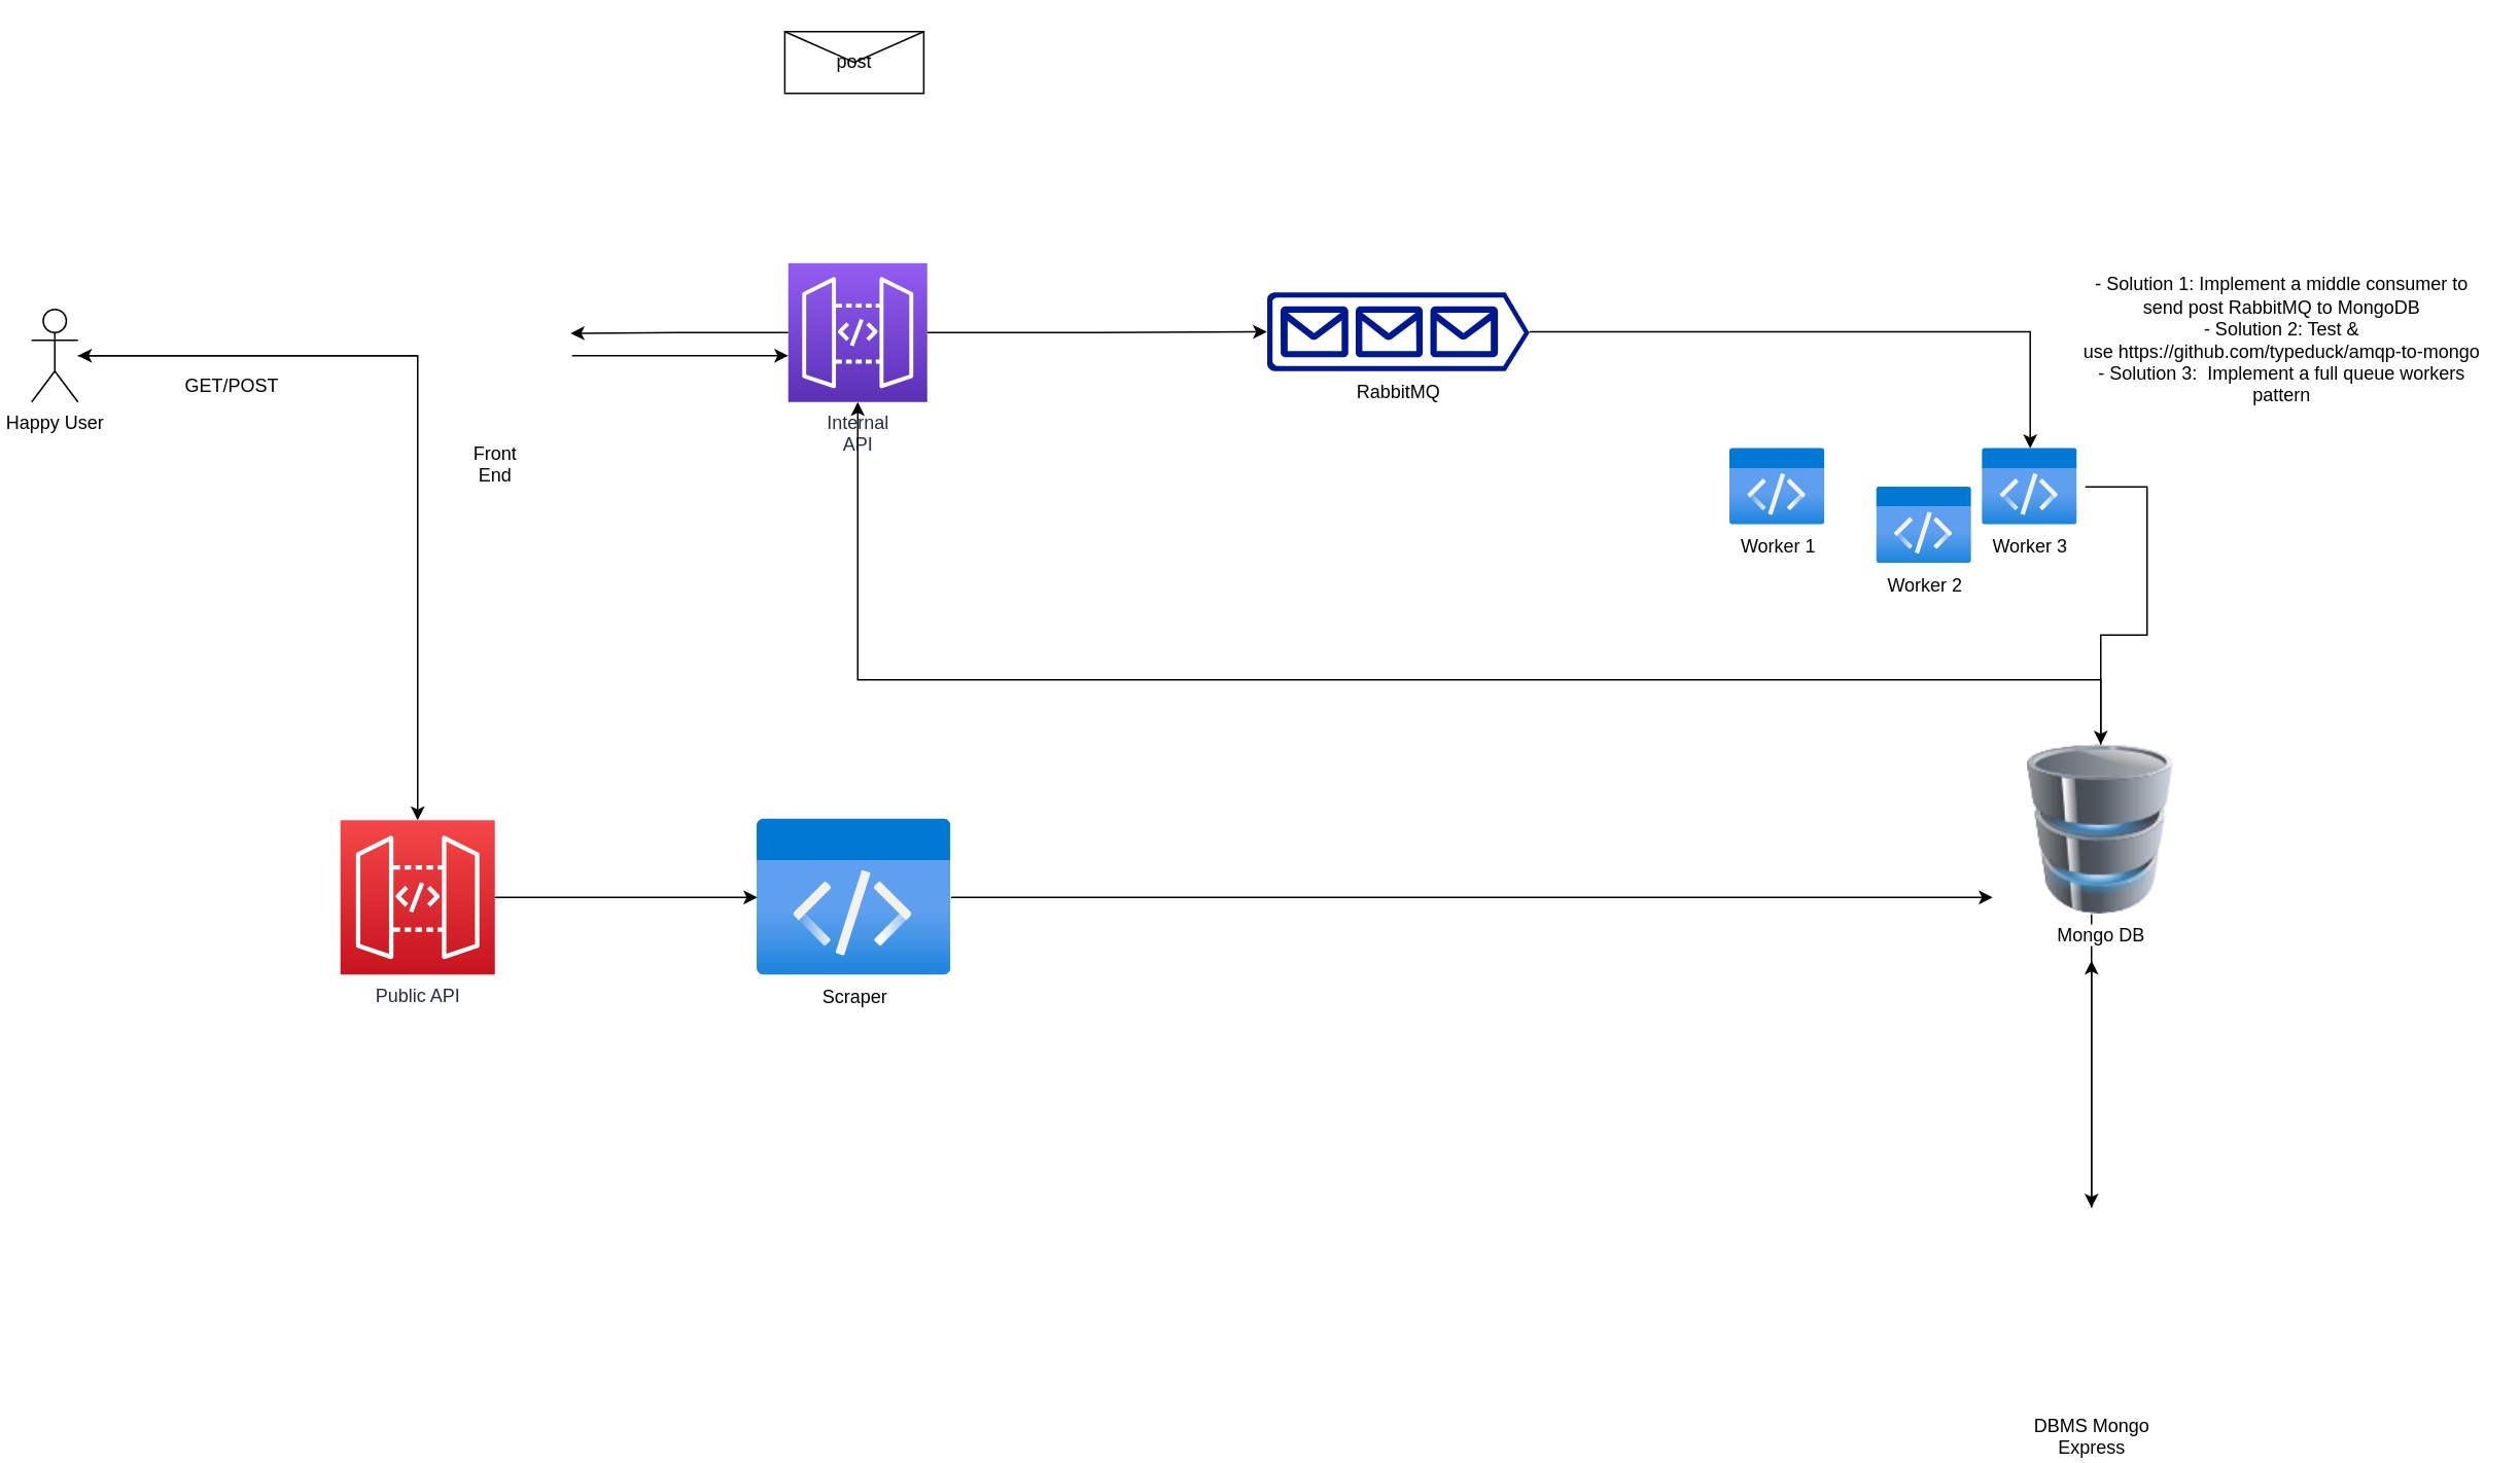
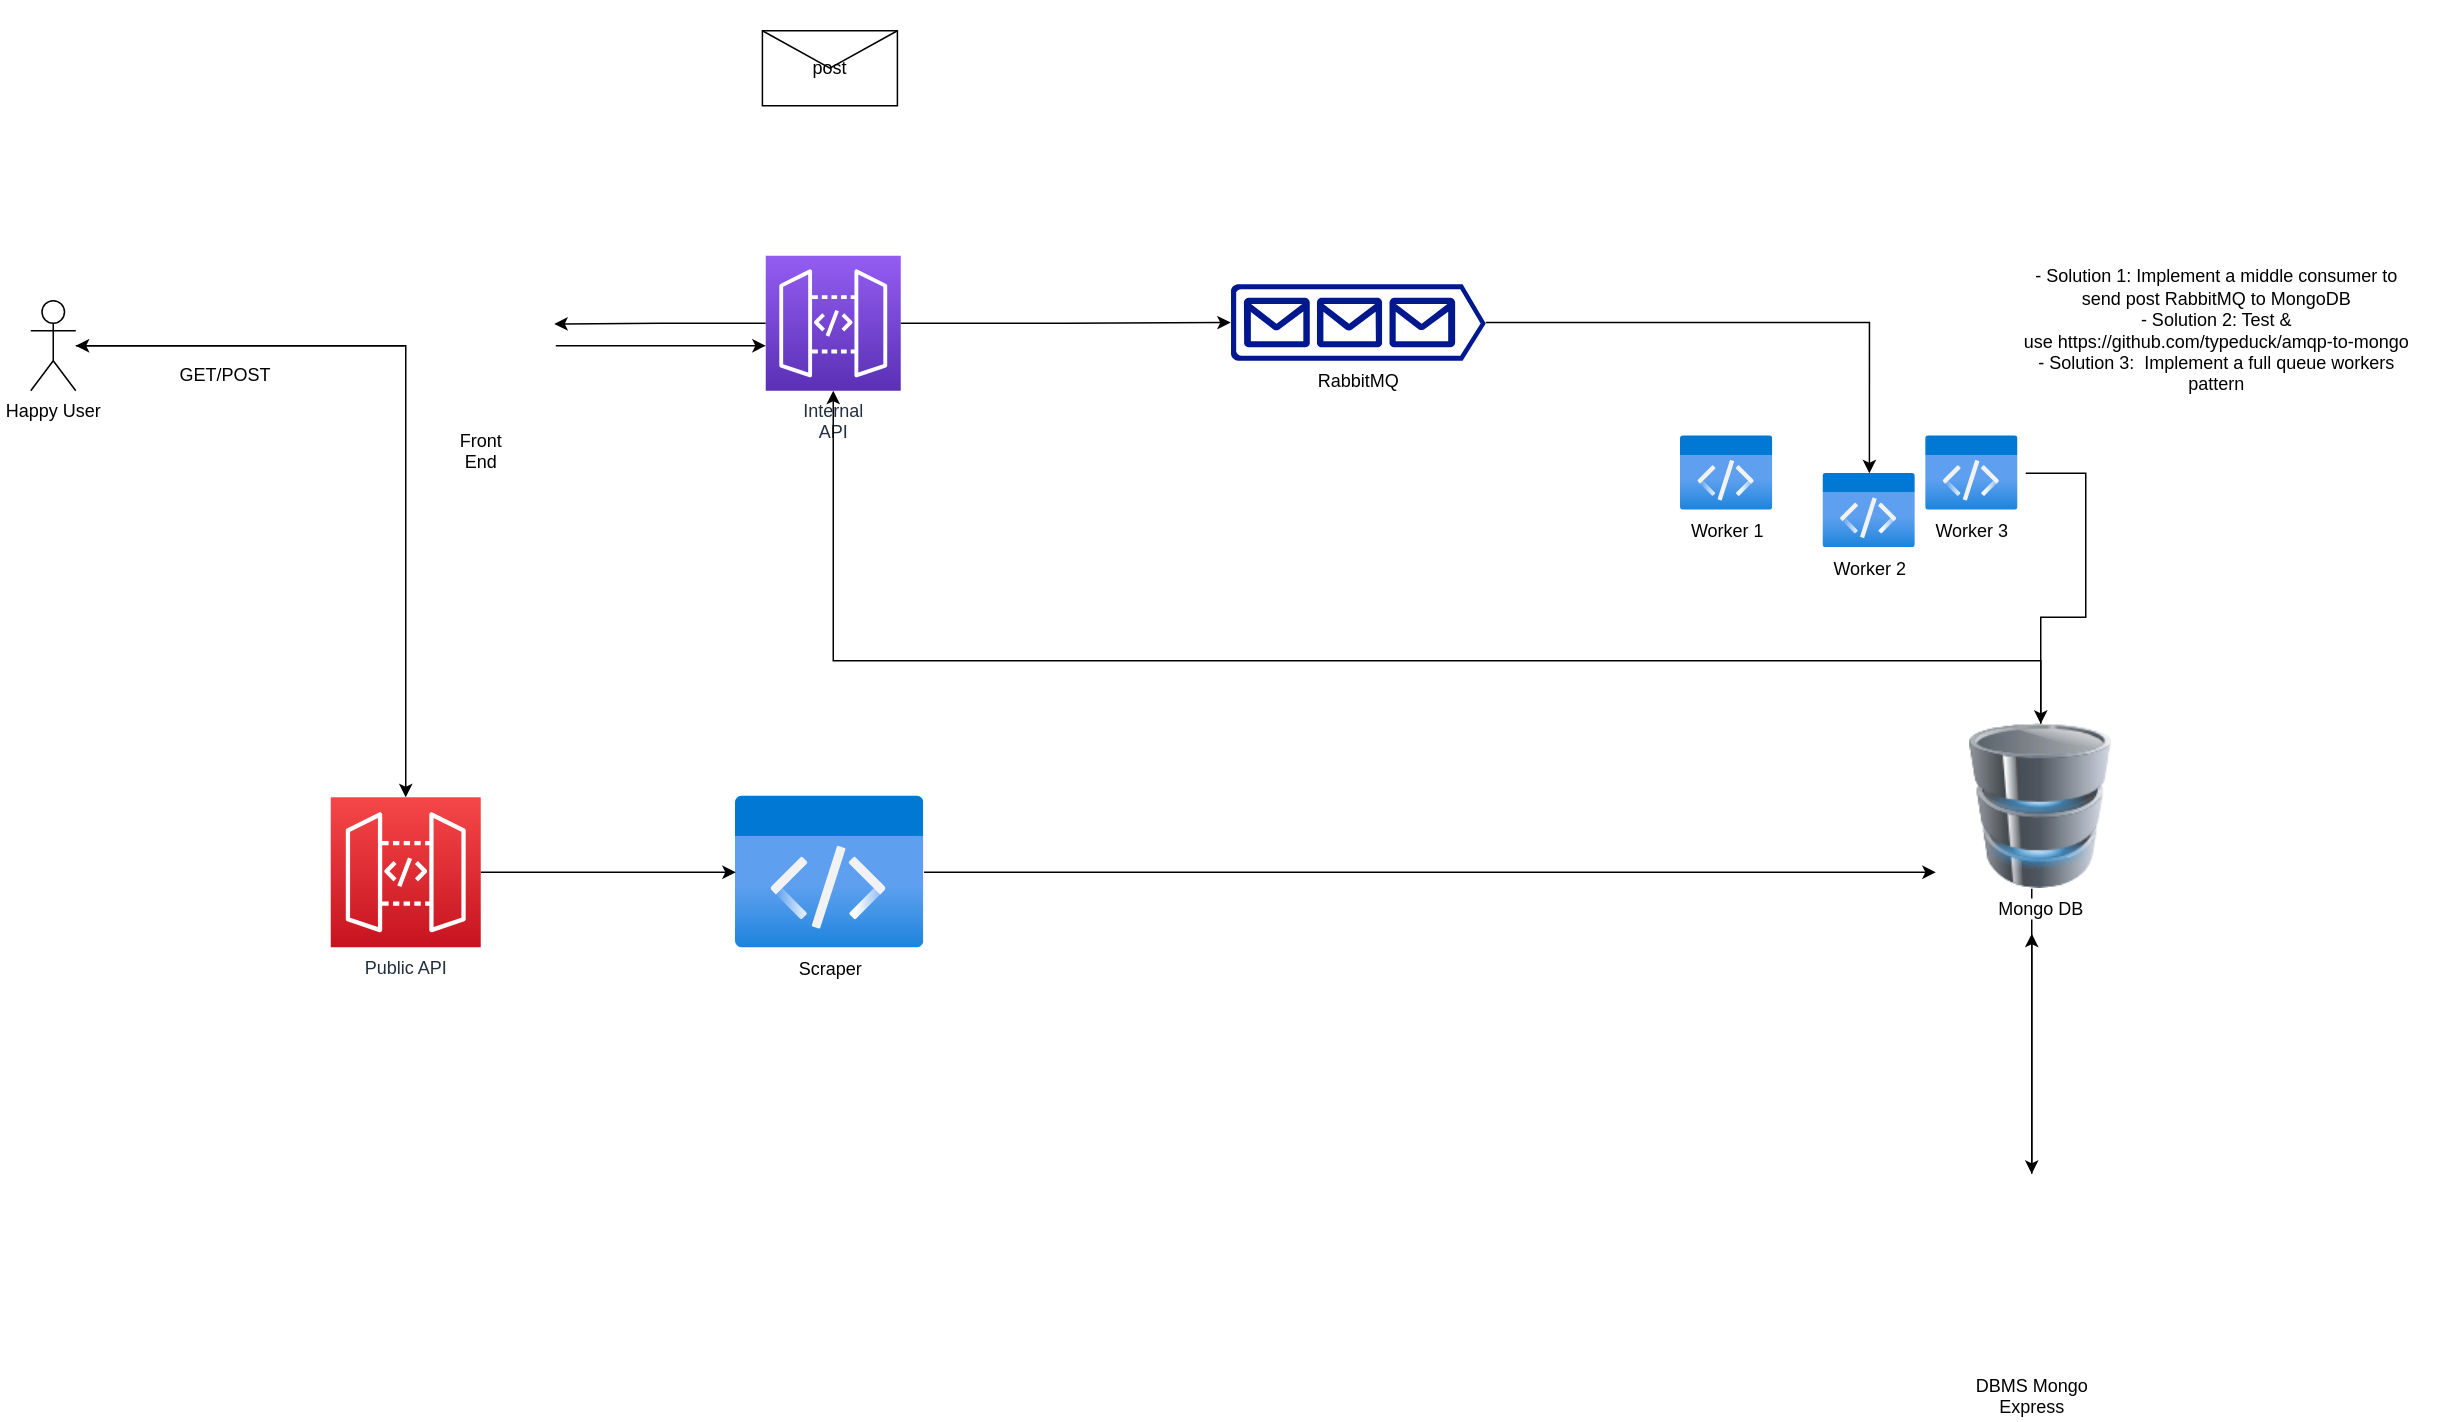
- <mxCell id="27" value="post" style="shape=message;html=1;whiteSpace=wrap;html=1;outlineConnect=0;" vertex="1" parent="1"><mxGeometry x="507.77" y="20" width="90" height="40" as="geometry" /></mxCell>
+ <mxCell id="27" value="post" style="shape=message;html=1;whiteSpace=wrap;html=1;outlineConnect=0;" vertex="1" parent="1"><mxGeometry x="507.77" y="20" width="90" height="50" as="geometry" /></mxCell>
- <mxCell id="23" style="edgeStyle=orthogonalEdgeStyle;rounded=0;orthogonalLoop=1;jettySize=auto;html=1;" parent="1" source="18" target="26" edge="1"><mxGeometry relative="1" as="geometry"><mxPoint x="890" y="214.5" as="sourcePoint" /><mxPoint x="1220" y="350" as="targetPoint" /></mxGeometry></mxCell>
+ <mxCell id="23" style="edgeStyle=orthogonalEdgeStyle;rounded=0;orthogonalLoop=1;jettySize=auto;html=1;entryX=0.5;entryY=0;entryDx=0;entryDy=0;" parent="1" source="18" target="22" edge="1"><mxGeometry relative="1" as="geometry"><mxPoint x="890" y="214.5" as="sourcePoint" /><mxPoint x="1220" y="350" as="targetPoint" /></mxGeometry></mxCell>
